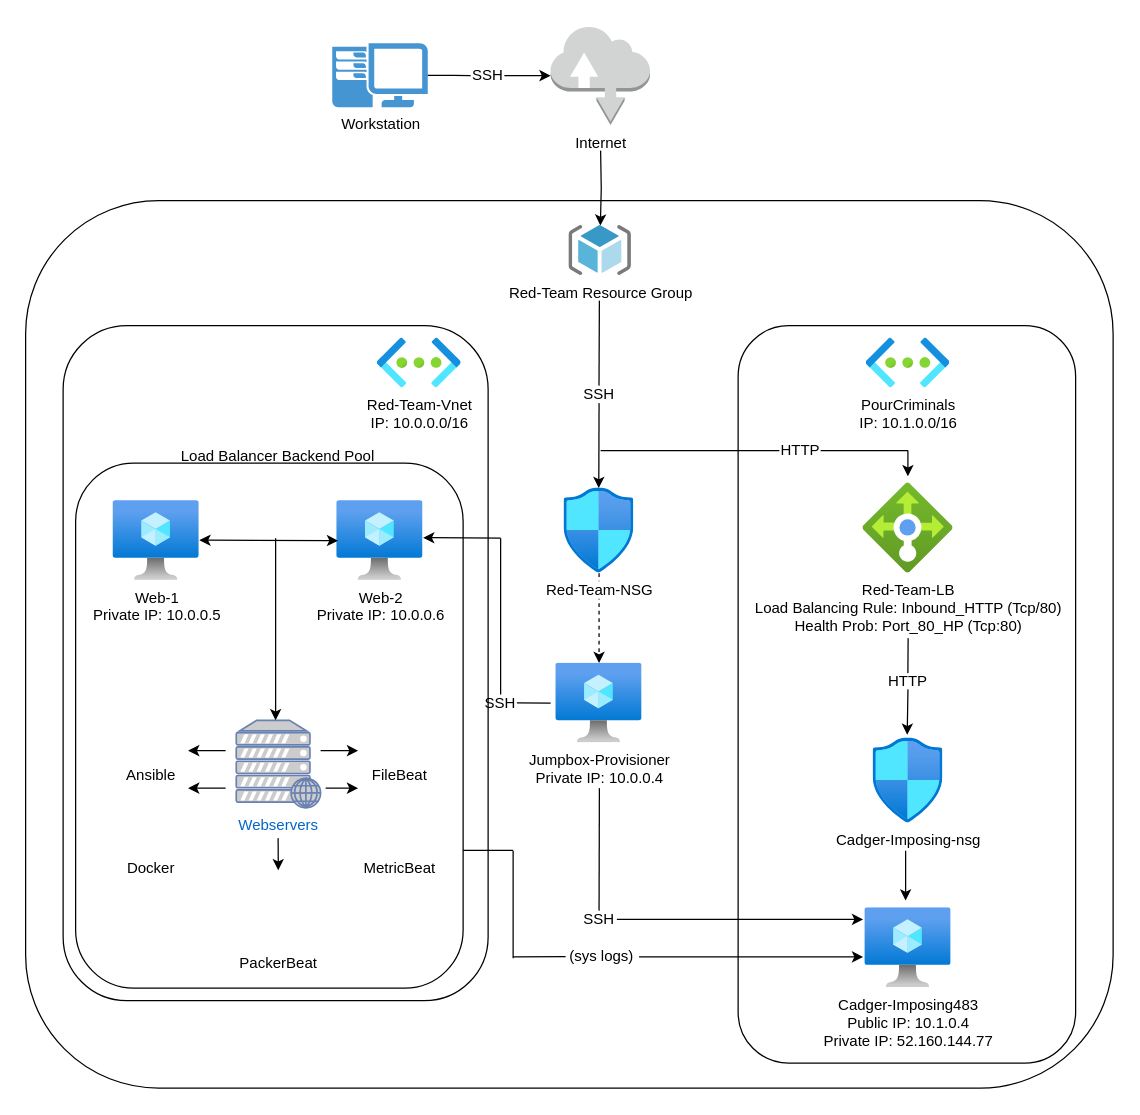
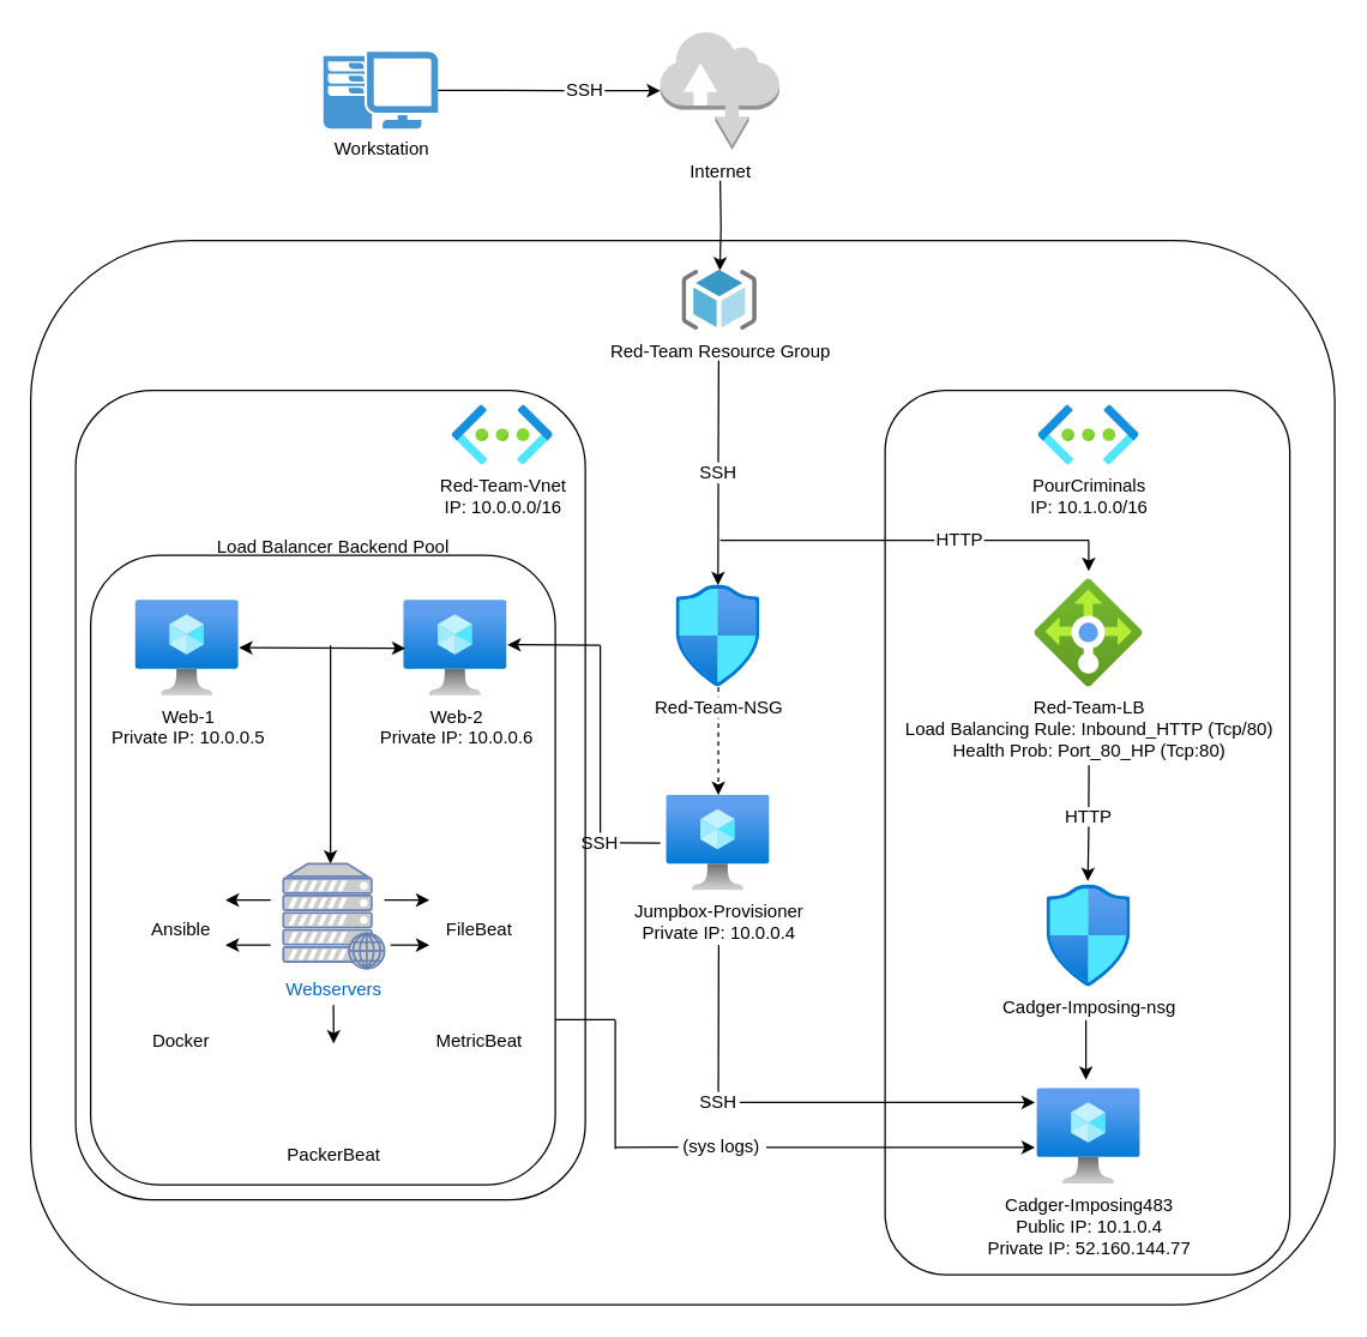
- <mxCell id="22" value="Workstation" style="pointerEvents=1;shadow=0;dashed=0;html=1;strokeColor=none;fillColor=#4495D1;labelPosition=center;verticalLabelPosition=bottom;verticalAlign=top;align=center;outlineConnect=0;shape=mxgraph.veeam.2d.workstation;" vertex="1" parent="1"><mxGeometry x="265.3" y="34.15" width="76.4" height="51.2" as="geometry" /></mxCell>
+ <mxCell id="22" value="Workstation" style="pointerEvents=1;shadow=0;dashed=0;html=1;strokeColor=none;fillColor=#4495D1;labelPosition=center;verticalLabelPosition=bottom;verticalAlign=top;align=center;outlineConnect=0;shape=mxgraph.veeam.2d.workstation;" vertex="1" parent="1"><mxGeometry x="215.3" y="34.15" width="76.4" height="51.2" as="geometry" /></mxCell>
